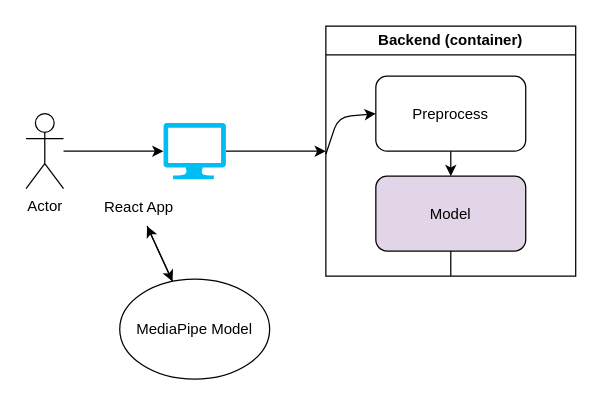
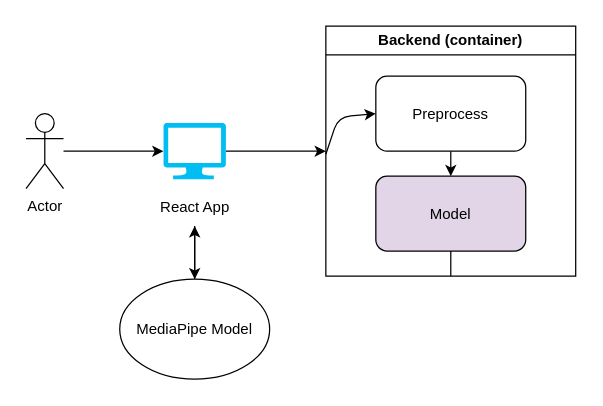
- <mxCell id="13" value="React App" style="text;html=1;align=center;verticalAlign=middle;resizable=0;points=[];autosize=1;strokeColor=none;fillColor=none;" vertex="1" parent="1"><mxGeometry x="70" y="150.5" width="80" height="30" as="geometry" /></mxCell>
+ <mxCell id="13" value="React App" style="text;html=1;align=center;verticalAlign=middle;resizable=0;points=[];autosize=1;strokeColor=none;fillColor=none;" vertex="1" parent="1"><mxGeometry x="115" y="150.5" width="80" height="30" as="geometry" /></mxCell>
